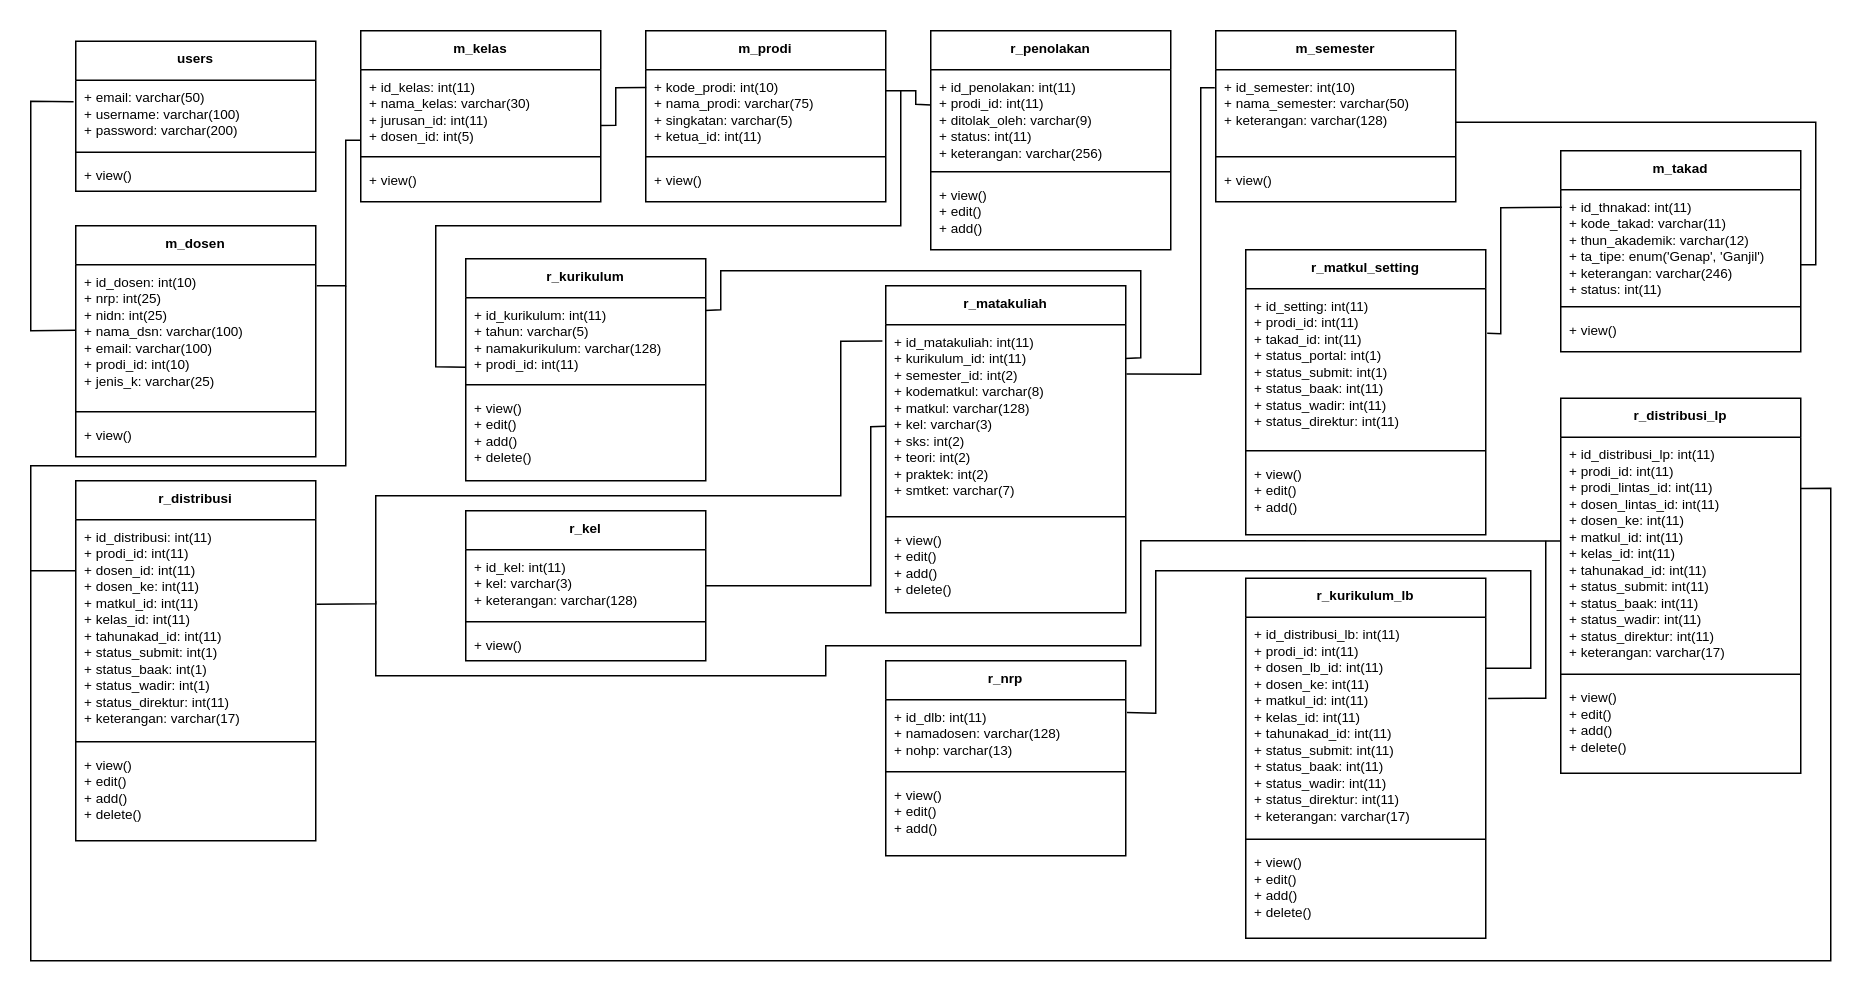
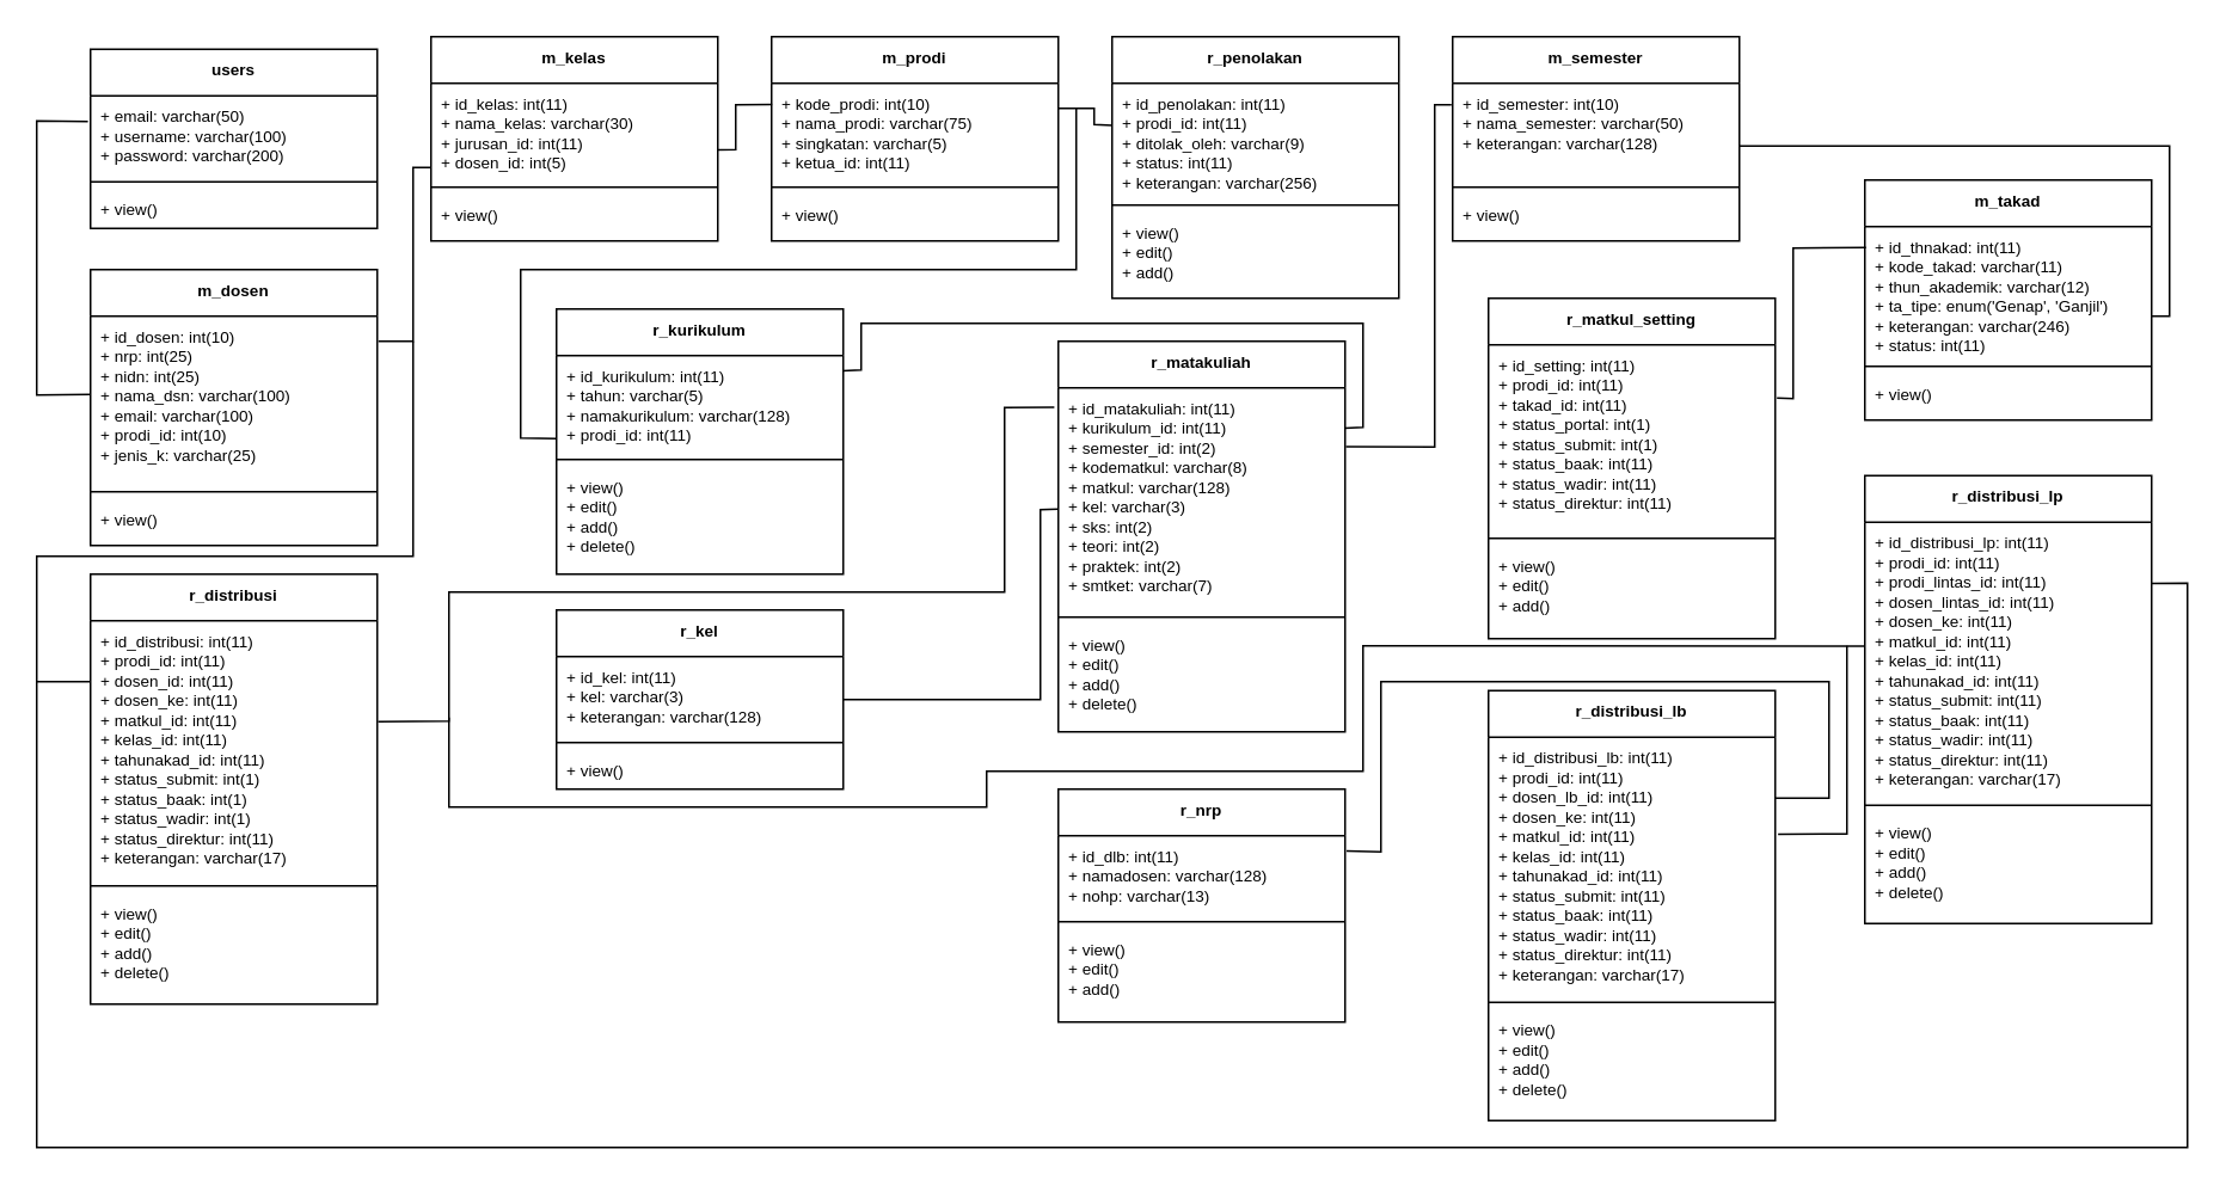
- <mxCell id="26" value="r_kurikulum_lb" style="swimlane;fontStyle=1;align=center;verticalAlign=top;childLayout=stackLayout;horizontal=1;startSize=26;horizontalStack=0;resizeParent=1;resizeParentMax=0;resizeLast=0;collapsible=1;marginBottom=0;labelBackgroundColor=none;fontSize=9;fillColor=none;" parent="1" vertex="1"><mxGeometry x="830" y="385" width="160" height="240" as="geometry" /></mxCell>
+ <mxCell id="26" value="r_distribusi_lb" style="swimlane;fontStyle=1;align=center;verticalAlign=top;childLayout=stackLayout;horizontal=1;startSize=26;horizontalStack=0;resizeParent=1;resizeParentMax=0;resizeLast=0;collapsible=1;marginBottom=0;labelBackgroundColor=none;fontSize=9;fillColor=none;" parent="1" vertex="1"><mxGeometry x="830" y="385" width="160" height="240" as="geometry" /></mxCell>
